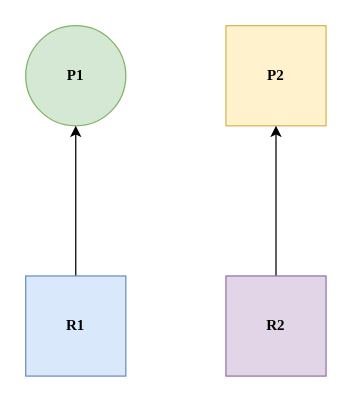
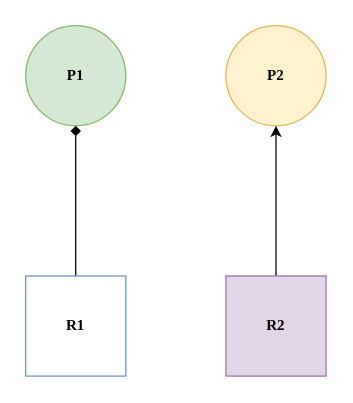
- <mxCell id="3" value="P2" style="whiteSpace=wrap;html=1;aspect=fixed;fillColor=#fff2cc;strokeColor=#d6b656;fontFamily=Fira Sans;fontStyle=1;rounded=0;" parent="1" vertex="1"><mxGeometry x="180" y="20" width="80" height="80" as="geometry" /></mxCell>
+ <mxCell id="3" value="P2" style="ellipse;whiteSpace=wrap;html=1;aspect=fixed;fillColor=#fff2cc;strokeColor=#d6b656;fontFamily=Fira Sans;fontStyle=1" parent="1" vertex="1"><mxGeometry x="180" y="20" width="80" height="80" as="geometry" /></mxCell>
- <mxCell id="4" style="edgeStyle=orthogonalEdgeStyle;rounded=0;orthogonalLoop=1;jettySize=auto;html=1;fontFamily=Fira Sans;" parent="1" source="5" target="2" edge="1"><mxGeometry relative="1" as="geometry" /></mxCell>
+ <mxCell id="4" style="edgeStyle=orthogonalEdgeStyle;rounded=0;orthogonalLoop=1;jettySize=auto;html=1;fontFamily=Fira Sans;endArrow=diamond;" parent="1" source="5" target="2" edge="1"><mxGeometry relative="1" as="geometry" /></mxCell>
- <mxCell id="5" value="R1" style="whiteSpace=wrap;html=1;aspect=fixed;fillColor=#dae8fc;strokeColor=#6c8ebf;fontFamily=Fira Sans;fontStyle=1" parent="1" vertex="1"><mxGeometry x="20" y="220" width="80" height="80" as="geometry" /></mxCell>
+ <mxCell id="5" value="R1" style="whiteSpace=wrap;html=1;aspect=fixed;fillColor=#ffffff;strokeColor=#6c8ebf;fontFamily=Fira Sans;fontStyle=1;" parent="1" vertex="1"><mxGeometry x="20" y="220" width="80" height="80" as="geometry" /></mxCell>
